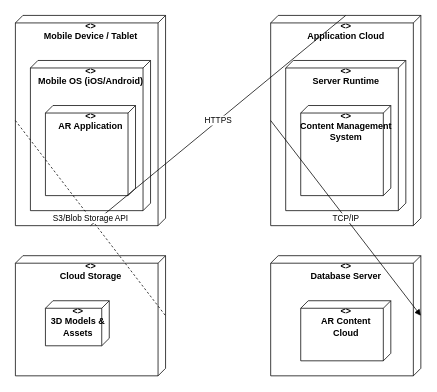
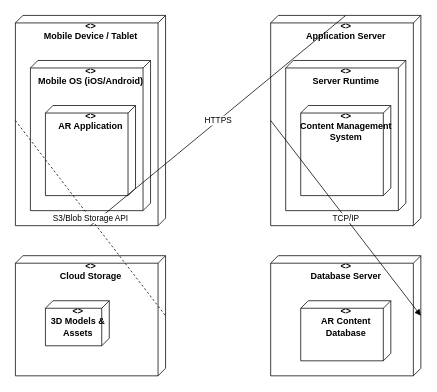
- <mxCell id="5" value="&lt;&lt;device&gt;&gt;&#10;Application Cloud" style="verticalAlign=top;align=center;shape=cube;size=10;direction=south;fontStyle=1;html=1;" vertex="1" parent="1"><mxGeometry x="360" y="20" width="200" height="280" as="geometry" /></mxCell>
+ <mxCell id="5" value="&lt;&lt;device&gt;&gt;&#10;Application Server" style="verticalAlign=top;align=center;shape=cube;size=10;direction=south;fontStyle=1;html=1;" vertex="1" parent="1"><mxGeometry x="360" y="20" width="200" height="280" as="geometry" /></mxCell>
- <mxCell id="9" value="&lt;&lt;artifact&gt;&gt;&#10;AR Content&#10;Cloud" style="verticalAlign=top;align=center;shape=cube;size=10;direction=south;fontStyle=1;html=1;" vertex="1" parent="1"><mxGeometry x="400" y="400" width="120" height="80" as="geometry" /></mxCell>
+ <mxCell id="9" value="&lt;&lt;artifact&gt;&gt;&#10;AR Content&#10;Database" style="verticalAlign=top;align=center;shape=cube;size=10;direction=south;fontStyle=1;html=1;" vertex="1" parent="1"><mxGeometry x="400" y="400" width="120" height="80" as="geometry" /></mxCell>
